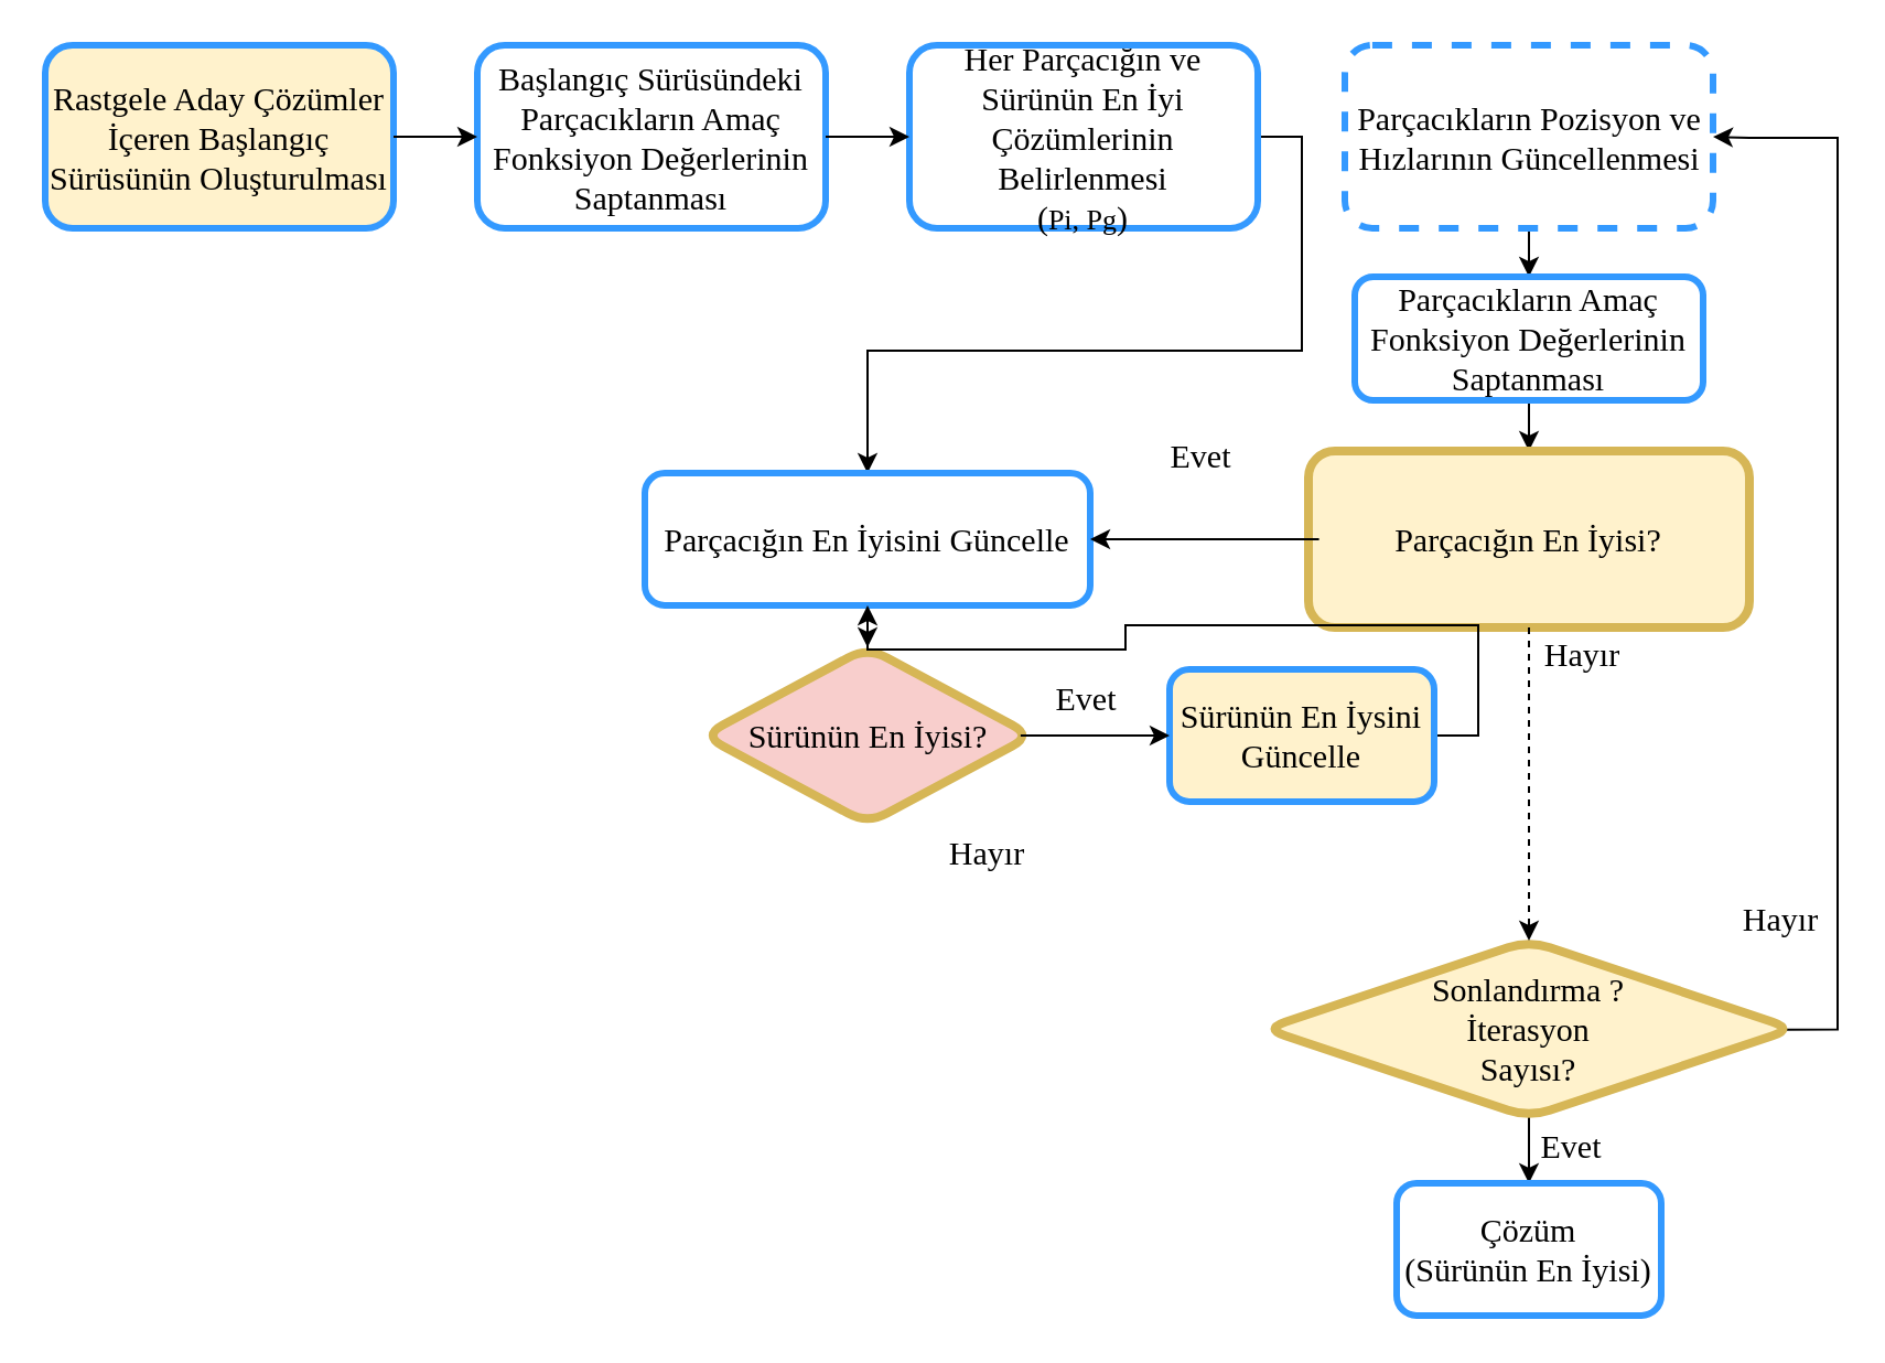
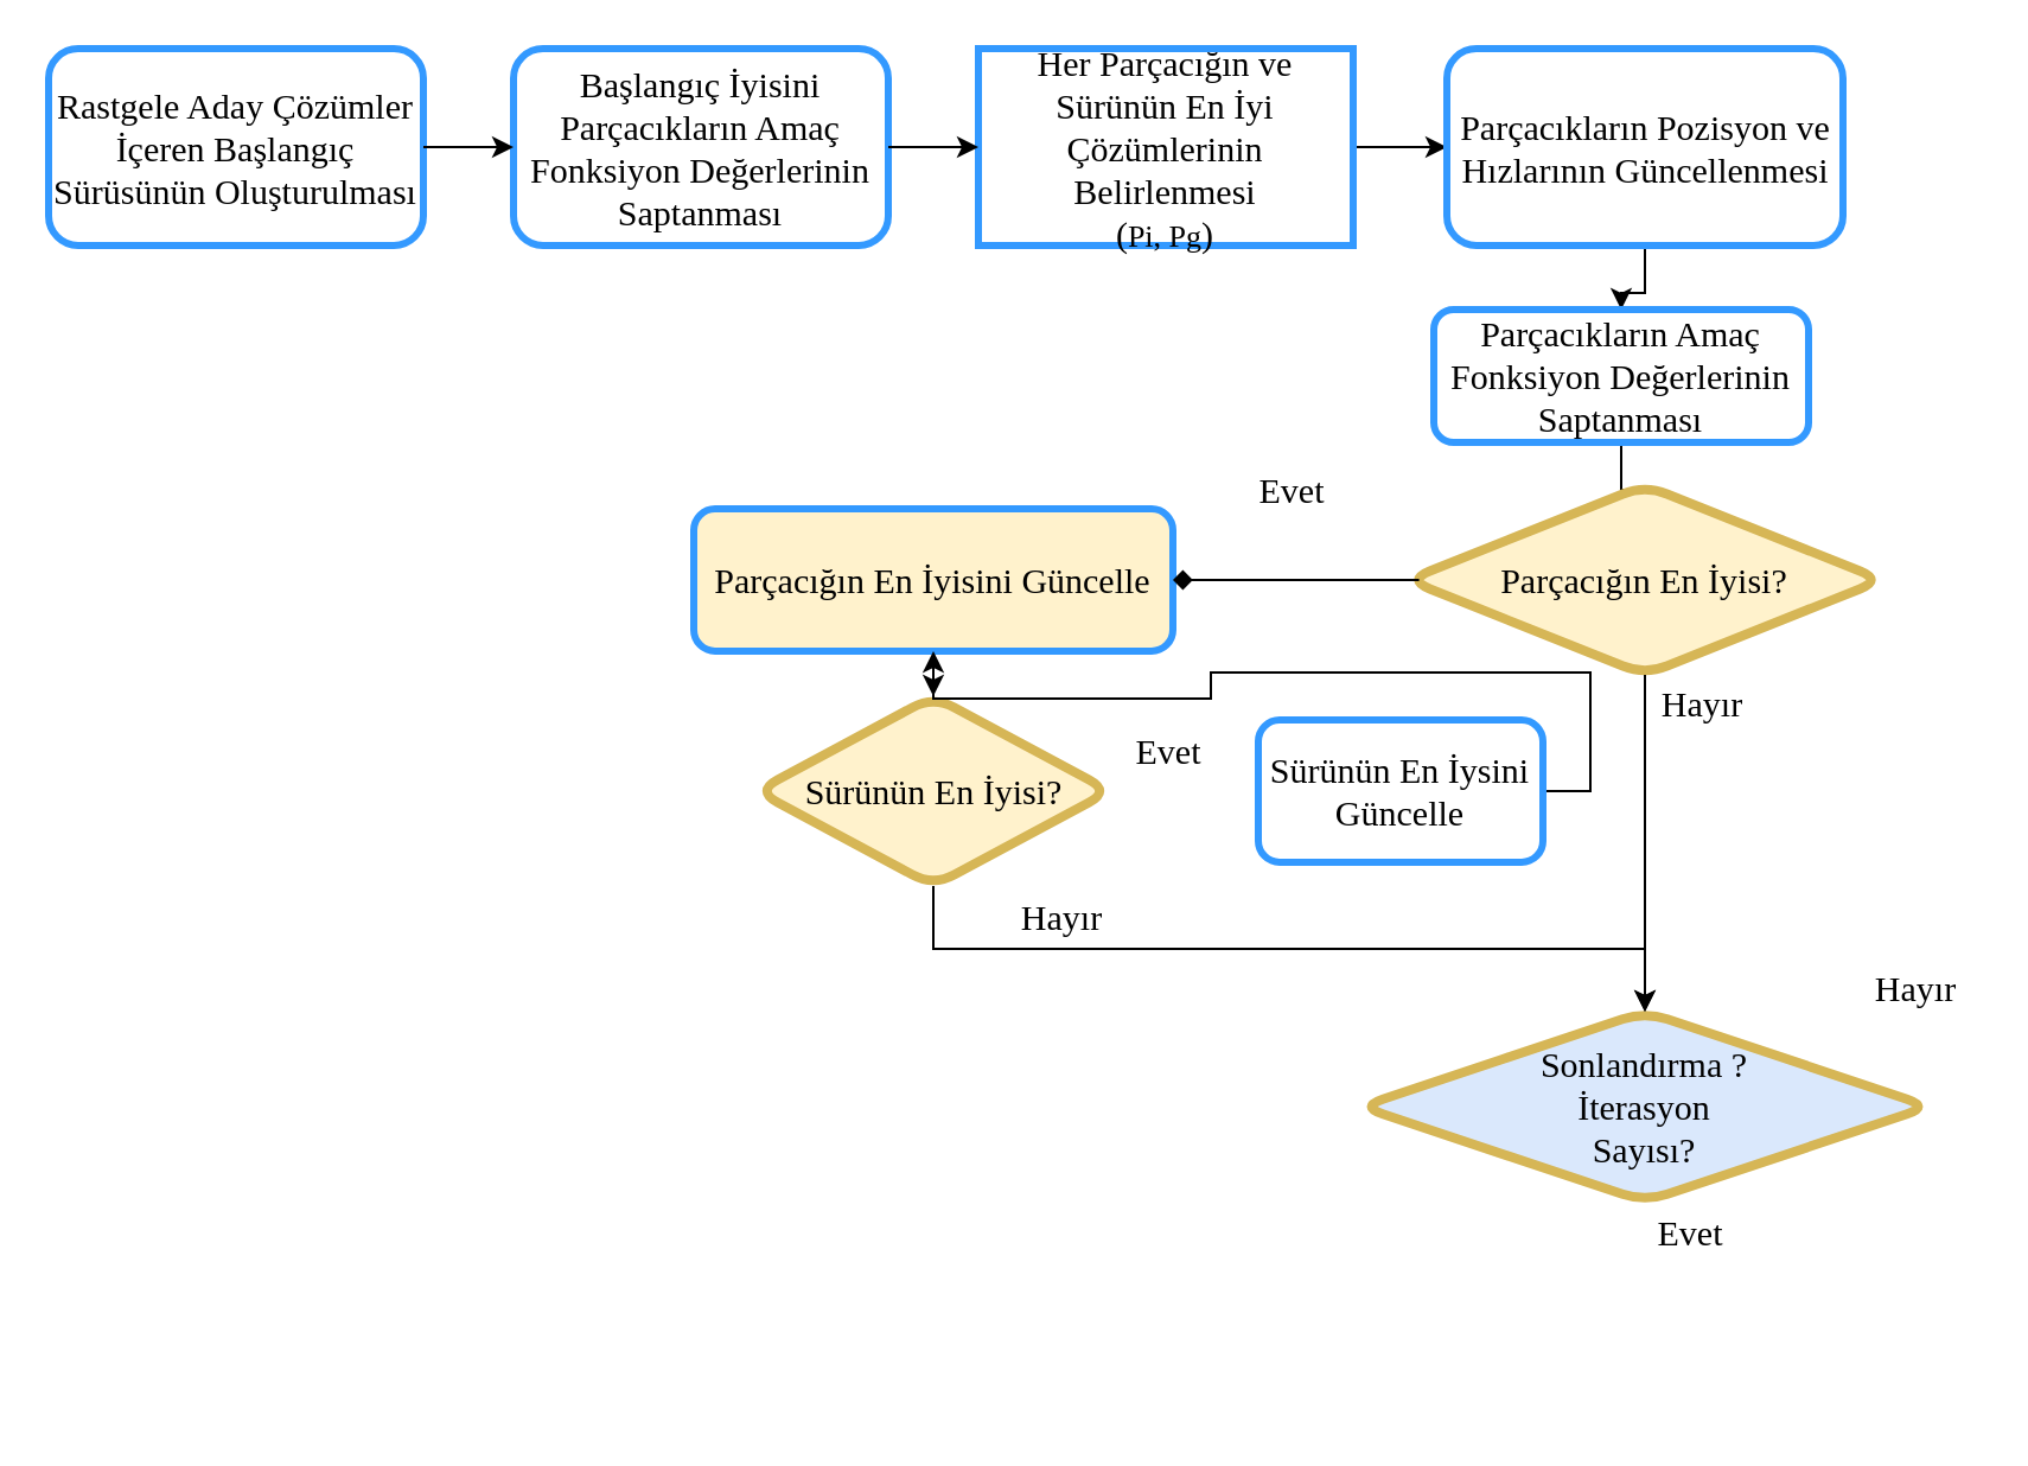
- <mxCell id="2" value="Rastgele Aday Çözümler İçeren Başlangıç Sürüsünün Oluşturulması" style="rounded=1;whiteSpace=wrap;html=1;shadow=0;strokeWidth=3;fontFamily=Garamond;fontSize=15;strokeColor=#3399FF;fillColor=#fff2cc;" parent="1" vertex="1"><mxGeometry x="20" y="20" width="158" height="83" as="geometry" /></mxCell>
+ <mxCell id="2" value="Rastgele Aday Çözümler İçeren Başlangıç Sürüsünün Oluşturulması" style="rounded=1;whiteSpace=wrap;html=1;shadow=0;strokeWidth=3;fontFamily=Garamond;fontSize=15;strokeColor=#3399FF;" parent="1" vertex="1"><mxGeometry x="20" y="20" width="158" height="83" as="geometry" /></mxCell>
- <mxCell id="6" value="Her Parçacığın ve Sürünün En İyi Çözümlerinin Belirlenmesi&lt;br&gt;(&lt;font face=&quot;Verdana&quot; style=&quot;font-size: 13px&quot;&gt;Pi, Pg&lt;/font&gt;)" style="rounded=1;whiteSpace=wrap;html=1;shadow=0;strokeWidth=3;fontFamily=Garamond;fontSize=15;strokeColor=#3399FF;" parent="1" vertex="1"><mxGeometry x="412" y="20" width="158" height="83" as="geometry" /></mxCell>
+ <mxCell id="6" value="Her Parçacığın ve Sürünün En İyi Çözümlerinin Belirlenmesi&lt;br&gt;(&lt;font face=&quot;Verdana&quot; style=&quot;font-size: 13px&quot;&gt;Pi, Pg&lt;/font&gt;)" style="whiteSpace=wrap;html=1;shadow=0;strokeWidth=3;fontFamily=Garamond;fontSize=15;strokeColor=#3399FF;rounded=0;" parent="1" vertex="1"><mxGeometry x="412" y="20" width="158" height="83" as="geometry" /></mxCell>
- <mxCell id="8" value="Parçacıkların Pozisyon ve Hızlarının Güncellenmesi" style="rounded=1;whiteSpace=wrap;html=1;shadow=0;strokeWidth=3;fontFamily=Garamond;fontSize=15;strokeColor=#3399FF;dashed=1;" parent="1" vertex="1"><mxGeometry x="609.5" y="20" width="167" height="83" as="geometry" /></mxCell>
+ <mxCell id="8" value="Parçacıkların Pozisyon ve Hızlarının Güncellenmesi" style="rounded=1;whiteSpace=wrap;html=1;shadow=0;strokeWidth=3;fontFamily=Garamond;fontSize=15;strokeColor=#3399FF;" parent="1" vertex="1"><mxGeometry x="609.5" y="20" width="167" height="83" as="geometry" /></mxCell>
- <mxCell id="3" value="Başlangıç Sürüsündeki Parçacıkların Amaç Fonksiyon Değerlerinin Saptanması" style="rounded=1;whiteSpace=wrap;html=1;shadow=0;strokeWidth=3;fontFamily=Garamond;fontSize=15;strokeColor=#3399FF;" parent="1" vertex="1"><mxGeometry x="216" y="20" width="158" height="83" as="geometry" /></mxCell>
+ <mxCell id="3" value="Başlangıç İyisini Parçacıkların Amaç Fonksiyon Değerlerinin Saptanması" style="rounded=1;whiteSpace=wrap;html=1;shadow=0;strokeWidth=3;fontFamily=Garamond;fontSize=15;strokeColor=#3399FF;" parent="1" vertex="1"><mxGeometry x="216" y="20" width="158" height="83" as="geometry" /></mxCell>
- <mxCell id="10" value="Parçacıkların Amaç Fonksiyon Değerlerinin Saptanması" style="rounded=1;whiteSpace=wrap;html=1;shadow=0;strokeWidth=3;fontFamily=Garamond;fontSize=15;strokeColor=#3399FF;" parent="1" vertex="1"><mxGeometry x="614" y="125" width="158" height="56" as="geometry" /></mxCell>
+ <mxCell id="10" value="Parçacıkların Amaç Fonksiyon Değerlerinin Saptanması" style="rounded=1;whiteSpace=wrap;html=1;shadow=0;strokeWidth=3;fontFamily=Garamond;fontSize=15;strokeColor=#3399FF;" parent="1" vertex="1"><mxGeometry x="604" y="130" width="158" height="56" as="geometry" /></mxCell>
- <mxCell id="5" value="" style="edgeStyle=orthogonalEdgeStyle;rounded=0;orthogonalLoop=1;jettySize=auto;html=1;fontFamily=Garamond;fontSize=15;exitX=1;exitY=0.5;exitDx=0;exitDy=0;" parent="1" source="6" target="13" edge="1"><mxGeometry relative="1" as="geometry" /></mxCell>
+ <mxCell id="5" value="" style="edgeStyle=orthogonalEdgeStyle;rounded=0;orthogonalLoop=1;jettySize=auto;html=1;fontFamily=Garamond;fontSize=15;exitX=1;exitY=0.5;exitDx=0;exitDy=0;" parent="1" source="6" target="8" edge="1"><mxGeometry relative="1" as="geometry" /></mxCell>
- <mxCell id="13" value="Parçacığın En İyisini Güncelle" style="whiteSpace=wrap;html=1;rounded=1;shadow=0;fontFamily=Garamond;fontSize=15;strokeWidth=3;strokeColor=#3399FF;" parent="1" vertex="1"><mxGeometry x="292" y="214" width="202" height="60" as="geometry" /></mxCell>
+ <mxCell id="13" value="Parçacığın En İyisini Güncelle" style="whiteSpace=wrap;html=1;rounded=1;shadow=0;fontFamily=Garamond;fontSize=15;strokeWidth=3;strokeColor=#3399FF;fillColor=#fff2cc;" parent="1" vertex="1"><mxGeometry x="292" y="214" width="202" height="60" as="geometry" /></mxCell>
- <mxCell id="22" value="" style="edgeStyle=orthogonalEdgeStyle;rounded=0;orthogonalLoop=1;jettySize=auto;html=1;fontFamily=Garamond;fontSize=15;exitX=0.024;exitY=0.5;exitDx=0;exitDy=0;exitPerimeter=0;" parent="21" source="11" target="13" edge="1"><mxGeometry relative="1" as="geometry" /></mxCell>
+ <mxCell id="22" value="" style="edgeStyle=orthogonalEdgeStyle;rounded=0;orthogonalLoop=1;jettySize=auto;html=1;fontFamily=Garamond;fontSize=15;exitX=0.024;exitY=0.5;exitDx=0;exitDy=0;exitPerimeter=0;endArrow=diamond;" parent="21" source="11" target="13" edge="1"><mxGeometry relative="1" as="geometry" /></mxCell>
- <mxCell id="11" value="Parçacığın En İyisi?&lt;br&gt;" style="whiteSpace=wrap;html=1;shadow=0;fontFamily=Garamond;fontSize=15;strokeWidth=4;fillColor=#fff2cc;strokeColor=#d6b656;rounded=1;" parent="1" vertex="1"><mxGeometry x="593" y="204" width="200" height="80" as="geometry" /></mxCell>
+ <mxCell id="11" value="Parçacığın En İyisi?&lt;br&gt;" style="rhombus;whiteSpace=wrap;html=1;rounded=1;shadow=0;fontFamily=Garamond;fontSize=15;strokeWidth=4;fillColor=#fff2cc;strokeColor=#d6b656;" parent="1" vertex="1"><mxGeometry x="593" y="204" width="200" height="80" as="geometry" /></mxCell>
- <mxCell id="14" style="edgeStyle=orthogonalEdgeStyle;rounded=0;orthogonalLoop=1;jettySize=auto;html=1;exitX=0.982;exitY=0.504;exitDx=0;exitDy=0;entryX=1;entryY=0.5;entryDx=0;entryDy=0;fontFamily=Garamond;fontSize=15;exitPerimeter=0;" parent="1" source="16" target="8" edge="1"><mxGeometry relative="1" as="geometry"><Array as="points"><mxPoint x="833" y="466" /><mxPoint x="833" y="62" /><mxPoint x="793" y="62" /></Array></mxGeometry></mxCell>
- <mxCell id="18" value="&lt;span&gt;Sürünün En İyisi?&lt;/span&gt;" style="rhombus;whiteSpace=wrap;html=1;rounded=1;shadow=0;fontFamily=Garamond;fontSize=15;strokeWidth=4;fillColor=#f8cecc;strokeColor=#d6b656;" parent="1" vertex="1"><mxGeometry x="318.5" y="293" width="149" height="80" as="geometry" /></mxCell>
+ <mxCell id="18" value="&lt;span&gt;Sürünün En İyisi?&lt;/span&gt;" style="rhombus;whiteSpace=wrap;html=1;rounded=1;shadow=0;fontFamily=Garamond;fontSize=15;strokeWidth=4;fillColor=#fff2cc;strokeColor=#d6b656;" parent="1" vertex="1"><mxGeometry x="318.5" y="293" width="149" height="80" as="geometry" /></mxCell>
- <mxCell id="25" value="" style="edgeStyle=orthogonalEdgeStyle;rounded=0;orthogonalLoop=1;jettySize=auto;html=1;fontFamily=Garamond;fontSize=15;exitX=0.966;exitY=0.5;exitDx=0;exitDy=0;exitPerimeter=0;" parent="24" source="18" target="20" edge="1"><mxGeometry relative="1" as="geometry" /></mxCell>
- <mxCell id="20" value="Sürünün En İysini Güncelle" style="whiteSpace=wrap;html=1;rounded=1;shadow=0;fontFamily=Garamond;fontSize=15;strokeWidth=3;strokeColor=#3399FF;fillColor=#fff2cc;" parent="1" vertex="1"><mxGeometry x="530" y="303" width="120" height="60" as="geometry" /></mxCell>
+ <mxCell id="20" value="Sürünün En İysini Güncelle" style="whiteSpace=wrap;html=1;rounded=1;shadow=0;fontFamily=Garamond;fontSize=15;strokeWidth=3;strokeColor=#3399FF;" parent="1" vertex="1"><mxGeometry x="530" y="303" width="120" height="60" as="geometry" /></mxCell>
- <mxCell id="33" value="" style="endArrow=classic;html=1;fontFamily=Garamond;fontSize=15;exitX=0.5;exitY=1;exitDx=0;exitDy=0;entryX=0.5;entryY=0;entryDx=0;entryDy=0;dashed=1;" parent="1" source="11" target="16" edge="1"><mxGeometry width="50" height="50" relative="1" as="geometry"><mxPoint x="542" y="406" as="sourcePoint" /><mxPoint x="592" y="356" as="targetPoint" /></mxGeometry></mxCell>
+ <mxCell id="33" value="" style="endArrow=classic;html=1;fontFamily=Garamond;fontSize=15;exitX=0.5;exitY=1;exitDx=0;exitDy=0;entryX=0.5;entryY=0;entryDx=0;entryDy=0;" parent="1" source="11" target="16" edge="1"><mxGeometry width="50" height="50" relative="1" as="geometry"><mxPoint x="542" y="406" as="sourcePoint" /><mxPoint x="592" y="356" as="targetPoint" /></mxGeometry></mxCell>
+ <mxCell id="17" style="edgeStyle=orthogonalEdgeStyle;rounded=0;orthogonalLoop=1;jettySize=auto;html=1;exitX=0.5;exitY=1;exitDx=0;exitDy=0;fontFamily=Garamond;fontSize=15;" parent="1" source="18" target="16" edge="1"><mxGeometry relative="1" as="geometry" /></mxCell>
- <mxCell id="16" value="Sonlandırma ?&lt;br&gt;İterasyon &lt;br&gt;Sayısı?" style="rhombus;whiteSpace=wrap;html=1;rounded=1;shadow=0;fontFamily=Garamond;fontSize=15;strokeWidth=4;fillColor=#fff2cc;strokeColor=#d6b656;" parent="1" vertex="1"><mxGeometry x="573" y="426" width="240" height="80" as="geometry" /></mxCell>
+ <mxCell id="16" value="Sonlandırma ?&lt;br&gt;İterasyon &lt;br&gt;Sayısı?" style="rhombus;whiteSpace=wrap;html=1;rounded=1;shadow=0;fontFamily=Garamond;fontSize=15;strokeWidth=4;fillColor=#dae8fc;strokeColor=#d6b656;" parent="1" vertex="1"><mxGeometry x="573" y="426" width="240" height="80" as="geometry" /></mxCell>
- <mxCell id="15" value="" style="edgeStyle=orthogonalEdgeStyle;rounded=0;orthogonalLoop=1;jettySize=auto;html=1;fontFamily=Garamond;fontSize=15;" parent="1" source="16" target="31" edge="1"><mxGeometry relative="1" as="geometry" /></mxCell>
- <mxCell id="31" value="Çözüm&lt;br&gt;(Sürünün En İyisi)" style="whiteSpace=wrap;html=1;rounded=1;shadow=0;fontFamily=Garamond;fontSize=15;strokeWidth=3;strokeColor=#3399FF;" parent="1" vertex="1"><mxGeometry x="633" y="536" width="120" height="60" as="geometry" /></mxCell>
